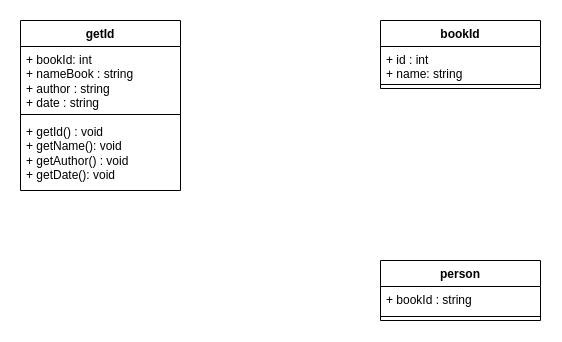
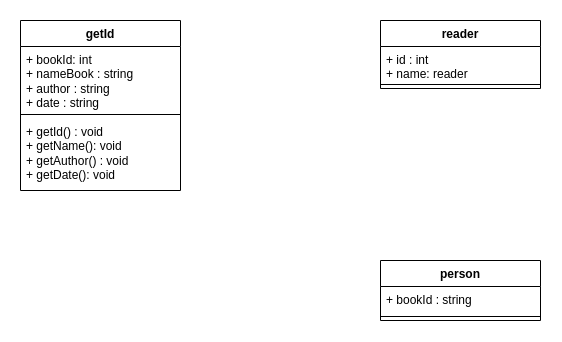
- <mxCell id="9" value="bookId" style="swimlane;fontStyle=1;align=center;verticalAlign=top;childLayout=stackLayout;horizontal=1;startSize=26;horizontalStack=0;resizeParent=1;resizeParentMax=0;resizeLast=0;collapsible=1;marginBottom=0;whiteSpace=wrap;html=1;" vertex="1" parent="1"><mxGeometry x="380" y="20" width="160" height="68" as="geometry" /></mxCell>
+ <mxCell id="9" value="reader" style="swimlane;fontStyle=1;align=center;verticalAlign=top;childLayout=stackLayout;horizontal=1;startSize=26;horizontalStack=0;resizeParent=1;resizeParentMax=0;resizeLast=0;collapsible=1;marginBottom=0;whiteSpace=wrap;html=1;" vertex="1" parent="1"><mxGeometry x="380" y="20" width="160" height="68" as="geometry" /></mxCell>
- <mxCell id="10" value="+ id : int&lt;div&gt;+ name: string&lt;/div&gt;" style="text;strokeColor=none;fillColor=none;align=left;verticalAlign=top;spacingLeft=4;spacingRight=4;overflow=hidden;rotatable=0;points=[[0,0.5],[1,0.5]];portConstraint=eastwest;whiteSpace=wrap;html=1;" vertex="1" parent="9"><mxGeometry y="26" width="160" height="34" as="geometry" /></mxCell>
+ <mxCell id="10" value="+ id : int&lt;div&gt;+ name: reader&lt;/div&gt;" style="text;strokeColor=none;fillColor=none;align=left;verticalAlign=top;spacingLeft=4;spacingRight=4;overflow=hidden;rotatable=0;points=[[0,0.5],[1,0.5]];portConstraint=eastwest;whiteSpace=wrap;html=1;" vertex="1" parent="9"><mxGeometry y="26" width="160" height="34" as="geometry" /></mxCell>
